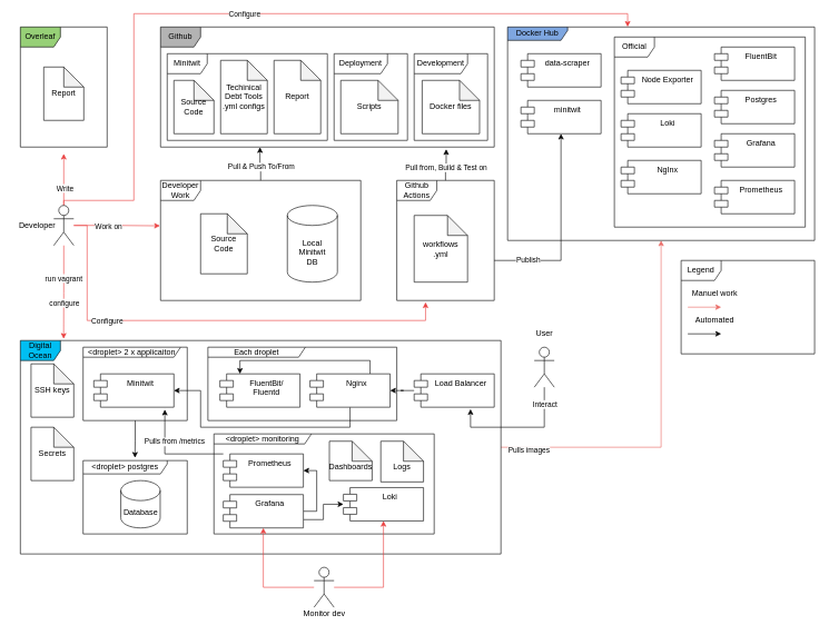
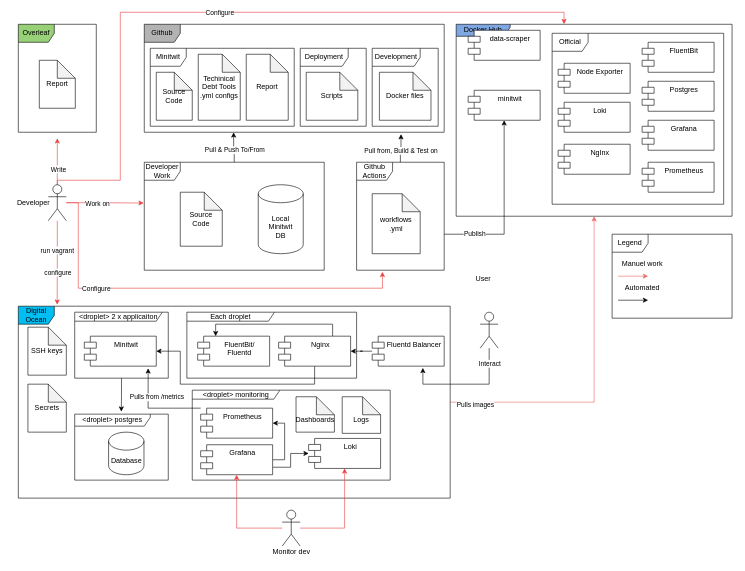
- <mxCell id="77" value="data-scraper" style="shape=module;align=left;spacingLeft=20;align=center;verticalAlign=top;" parent="1" vertex="1"><mxGeometry x="780" y="80" width="120" height="50" as="geometry" /></mxCell>
+ <mxCell id="77" value="data-scraper" style="shape=module;align=left;spacingLeft=20;align=center;verticalAlign=top;" parent="1" vertex="1"><mxGeometry x="780" y="50" width="120" height="50" as="geometry" /></mxCell>
- <mxCell id="82" value="User" style="text;html=1;align=center;verticalAlign=middle;resizable=0;points=[];autosize=1;strokeColor=none;fillColor=none;" parent="1" vertex="1"><mxGeometry x="795" y="490" width="40" height="20" as="geometry" /></mxCell>
+ <mxCell id="82" value="User" style="text;html=1;align=center;verticalAlign=middle;resizable=0;points=[];autosize=1;strokeColor=none;fillColor=none;" parent="1" vertex="1"><mxGeometry x="785" y="455" width="40" height="20" as="geometry" /></mxCell>
- <mxCell id="56" value="Load Balancer" style="shape=module;align=left;spacingLeft=20;align=center;verticalAlign=top;" parent="1" vertex="1"><mxGeometry x="620" y="560" width="120" height="50" as="geometry" /></mxCell>
+ <mxCell id="56" value="Fluentd Balancer" style="shape=module;align=left;spacingLeft=20;align=center;verticalAlign=top;" parent="1" vertex="1"><mxGeometry x="620" y="560" width="120" height="50" as="geometry" /></mxCell>
